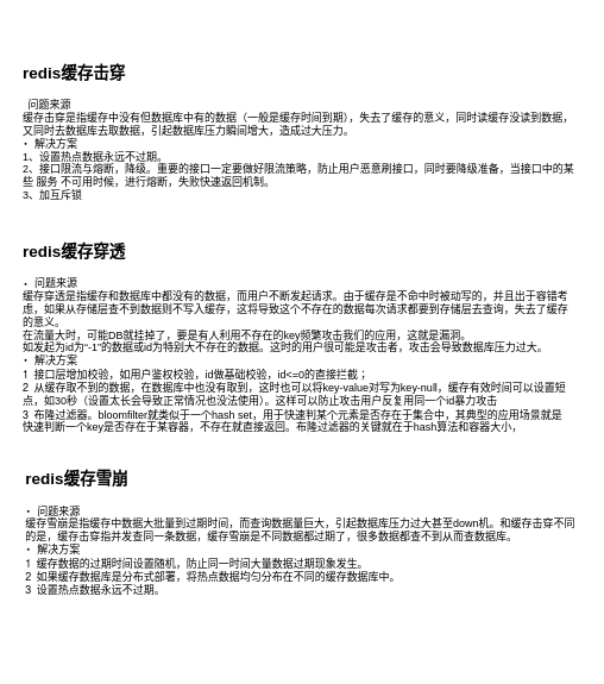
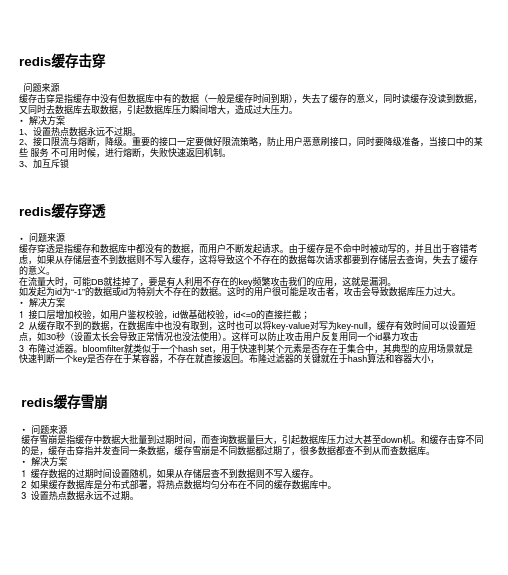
- <mxCell id="5" value="&lt;h1&gt;&lt;b style=&quot;border-color: var(--border-color); font-size: 18px; text-align: center;&quot;&gt;redis缓存雪崩&lt;/b&gt;&lt;/h1&gt;&lt;p&gt;&lt;span style=&quot;box-sizing: border-box; user-select: auto !important; font-weight: bold; padding-right: 6px;&quot; class=&quot;ne-list-symbol&quot;&gt;&lt;span style=&quot;box-sizing: border-box; user-select: auto !important; display: inline-block; transform: scale(0.5);&quot;&gt;●&lt;/span&gt;&lt;/span&gt;问题来源&lt;span style=&quot;box-sizing: border-box; user-select: none; display: inline; min-width: 1px; vertical-align: baseline; font-size: 1em; height: 1em;&quot; class=&quot;ne-viewer-b-filler&quot;&gt;&lt;br style=&quot;box-sizing: border-box; user-select: auto !important;&quot;&gt;&lt;/span&gt;缓存雪崩是指缓存中数据大批量到过期时间，而查询数据量巨大，引起数据库压力过大甚至down机。和缓存击穿不同的是，缓存击穿指并发查同一条数据，缓存雪崩是不同数据都过期了，很多数据都查不到从而查数据库。&lt;span style=&quot;box-sizing: border-box; user-select: none; display: inline; min-width: 1px; vertical-align: baseline; font-size: 1em; height: 1em;&quot; class=&quot;ne-viewer-b-filler&quot;&gt;&lt;br style=&quot;box-sizing: border-box; user-select: auto !important;&quot;&gt;&lt;/span&gt;&lt;span style=&quot;box-sizing: border-box; user-select: auto !important; font-weight: bold; padding-right: 6px;&quot; class=&quot;ne-list-symbol&quot;&gt;&lt;span style=&quot;box-sizing: border-box; user-select: auto !important; display: inline-block; transform: scale(0.5);&quot;&gt;●&lt;/span&gt;&lt;/span&gt;解决方案&lt;span style=&quot;box-sizing: border-box; user-select: none; display: inline; min-width: 1px; vertical-align: baseline; font-size: 1em; height: 1em;&quot; class=&quot;ne-viewer-b-filler&quot;&gt;&lt;br style=&quot;box-sizing: border-box; user-select: auto !important;&quot;&gt;&lt;/span&gt;&lt;span style=&quot;box-sizing: border-box; user-select: auto !important; padding-right: 6px; font-family: &amp;quot;Helvetica Neue&amp;quot;, Consolas;&quot; data-level=&quot;0&quot; data-type=&quot;0&quot; class=&quot;ne-list-symbol&quot;&gt;&lt;span style=&quot;box-sizing: border-box; user-select: auto !important;&quot;&gt;1&lt;/span&gt;&lt;/span&gt;缓存数据的过期时间设置随机，防止同一时间大量数据过期现象发生。&lt;span style=&quot;box-sizing: border-box; user-select: none; display: inline; min-width: 1px; vertical-align: baseline; font-size: 1em; height: 1em;&quot; class=&quot;ne-viewer-b-filler&quot;&gt;&lt;br style=&quot;box-sizing: border-box; user-select: auto !important;&quot;&gt;&lt;/span&gt;&lt;span style=&quot;box-sizing: border-box; user-select: auto !important; padding-right: 6px; font-family: &amp;quot;Helvetica Neue&amp;quot;, Consolas;&quot; data-level=&quot;0&quot; data-type=&quot;0&quot; class=&quot;ne-list-symbol&quot;&gt;&lt;span style=&quot;box-sizing: border-box; user-select: auto !important;&quot;&gt;2&lt;/span&gt;&lt;/span&gt;如果缓存数据库是分布式部署，将热点数据均匀分布在不同的缓存数据库中。&lt;span style=&quot;box-sizing: border-box; user-select: none; display: inline; min-width: 1px; vertical-align: baseline; font-size: 1em; height: 1em;&quot; class=&quot;ne-viewer-b-filler&quot;&gt;&lt;br style=&quot;box-sizing: border-box; user-select: auto !important;&quot;&gt;&lt;/span&gt;&lt;span style=&quot;box-sizing: border-box; user-select: auto !important; padding-right: 6px; font-family: &amp;quot;Helvetica Neue&amp;quot;, Consolas;&quot; data-level=&quot;0&quot; data-type=&quot;0&quot; class=&quot;ne-list-symbol&quot;&gt;&lt;span style=&quot;box-sizing: border-box; user-select: auto !important;&quot;&gt;3&lt;/span&gt;&lt;/span&gt;设置热点数据永远不过期。&lt;/p&gt;" style="text;html=1;strokeColor=none;fillColor=none;spacing=5;spacingTop=-20;whiteSpace=wrap;overflow=hidden;rounded=0;" vertex="1" parent="1"><mxGeometry x="23" y="515" width="625" height="230" as="geometry" /></mxCell>
+ <mxCell id="5" value="&lt;h1&gt;&lt;b style=&quot;border-color: var(--border-color); font-size: 18px; text-align: center;&quot;&gt;redis缓存雪崩&lt;/b&gt;&lt;/h1&gt;&lt;p&gt;&lt;span style=&quot;box-sizing: border-box; user-select: auto !important; font-weight: bold; padding-right: 6px;&quot; class=&quot;ne-list-symbol&quot;&gt;&lt;span style=&quot;box-sizing: border-box; user-select: auto !important; display: inline-block; transform: scale(0.5);&quot;&gt;●&lt;/span&gt;&lt;/span&gt;问题来源&lt;span style=&quot;box-sizing: border-box; user-select: none; display: inline; min-width: 1px; vertical-align: baseline; font-size: 1em; height: 1em;&quot; class=&quot;ne-viewer-b-filler&quot;&gt;&lt;br style=&quot;box-sizing: border-box; user-select: auto !important;&quot;&gt;&lt;/span&gt;缓存雪崩是指缓存中数据大批量到过期时间，而查询数据量巨大，引起数据库压力过大甚至down机。和缓存击穿不同的是，缓存击穿指并发查同一条数据，缓存雪崩是不同数据都过期了，很多数据都查不到从而查数据库。&lt;span style=&quot;box-sizing: border-box; user-select: none; display: inline; min-width: 1px; vertical-align: baseline; font-size: 1em; height: 1em;&quot; class=&quot;ne-viewer-b-filler&quot;&gt;&lt;br style=&quot;box-sizing: border-box; user-select: auto !important;&quot;&gt;&lt;/span&gt;&lt;span style=&quot;box-sizing: border-box; user-select: auto !important; font-weight: bold; padding-right: 6px;&quot; class=&quot;ne-list-symbol&quot;&gt;&lt;span style=&quot;box-sizing: border-box; user-select: auto !important; display: inline-block; transform: scale(0.5);&quot;&gt;●&lt;/span&gt;&lt;/span&gt;解决方案&lt;span style=&quot;box-sizing: border-box; user-select: none; display: inline; min-width: 1px; vertical-align: baseline; font-size: 1em; height: 1em;&quot; class=&quot;ne-viewer-b-filler&quot;&gt;&lt;br style=&quot;box-sizing: border-box; user-select: auto !important;&quot;&gt;&lt;/span&gt;&lt;span style=&quot;box-sizing: border-box; user-select: auto !important; padding-right: 6px; font-family: &amp;quot;Helvetica Neue&amp;quot;, Consolas;&quot; data-level=&quot;0&quot; data-type=&quot;0&quot; class=&quot;ne-list-symbol&quot;&gt;&lt;span style=&quot;box-sizing: border-box; user-select: auto !important;&quot;&gt;1&lt;/span&gt;&lt;/span&gt;缓存数据的过期时间设置随机，如果从存储层查不到数据则不写入缓存。&lt;span style=&quot;box-sizing: border-box; user-select: none; display: inline; min-width: 1px; vertical-align: baseline; font-size: 1em; height: 1em;&quot; class=&quot;ne-viewer-b-filler&quot;&gt;&lt;br style=&quot;box-sizing: border-box; user-select: auto !important;&quot;&gt;&lt;/span&gt;&lt;span style=&quot;box-sizing: border-box; user-select: auto !important; padding-right: 6px; font-family: &amp;quot;Helvetica Neue&amp;quot;, Consolas;&quot; data-level=&quot;0&quot; data-type=&quot;0&quot; class=&quot;ne-list-symbol&quot;&gt;&lt;span style=&quot;box-sizing: border-box; user-select: auto !important;&quot;&gt;2&lt;/span&gt;&lt;/span&gt;如果缓存数据库是分布式部署，将热点数据均匀分布在不同的缓存数据库中。&lt;span style=&quot;box-sizing: border-box; user-select: none; display: inline; min-width: 1px; vertical-align: baseline; font-size: 1em; height: 1em;&quot; class=&quot;ne-viewer-b-filler&quot;&gt;&lt;br style=&quot;box-sizing: border-box; user-select: auto !important;&quot;&gt;&lt;/span&gt;&lt;span style=&quot;box-sizing: border-box; user-select: auto !important; padding-right: 6px; font-family: &amp;quot;Helvetica Neue&amp;quot;, Consolas;&quot; data-level=&quot;0&quot; data-type=&quot;0&quot; class=&quot;ne-list-symbol&quot;&gt;&lt;span style=&quot;box-sizing: border-box; user-select: auto !important;&quot;&gt;3&lt;/span&gt;&lt;/span&gt;设置热点数据永远不过期。&lt;/p&gt;" style="text;html=1;strokeColor=none;fillColor=none;spacing=5;spacingTop=-20;whiteSpace=wrap;overflow=hidden;rounded=0;" vertex="1" parent="1"><mxGeometry x="23" y="515" width="625" height="230" as="geometry" /></mxCell>
